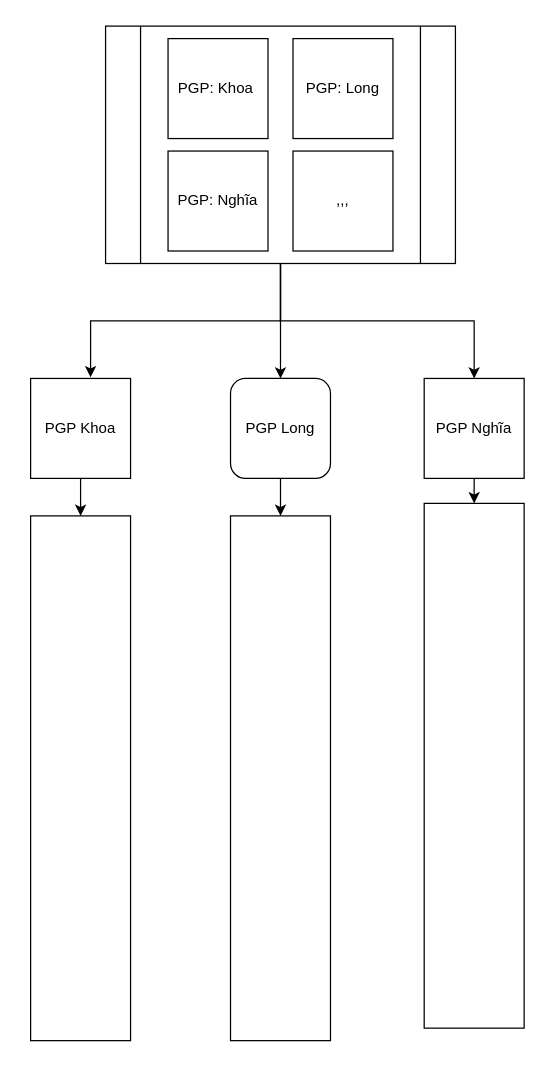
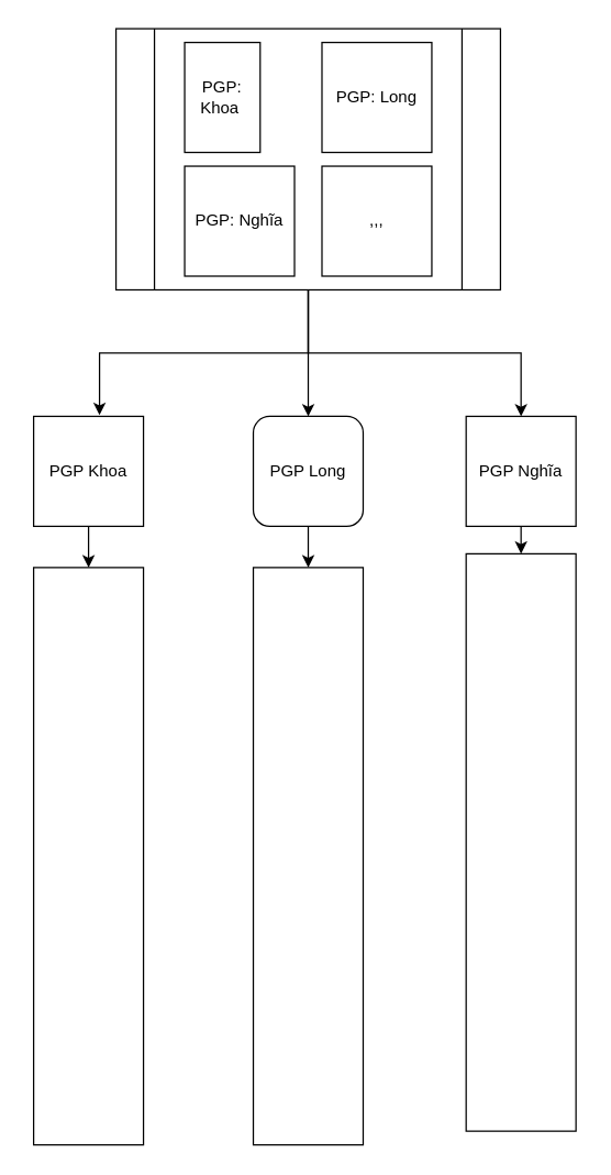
- <mxCell id="6" value="PGP: Khoa&amp;nbsp;" style="whiteSpace=wrap;html=1;aspect=fixed;" vertex="1" parent="1"><mxGeometry x="134" y="30" width="80" height="80" as="geometry" /></mxCell>
+ <mxCell id="6" value="PGP: Khoa&amp;nbsp;" style="whiteSpace=wrap;html=1;aspect=fixed;" vertex="1" parent="1"><mxGeometry x="134" y="30" width="55" height="80" as="geometry" /></mxCell>
